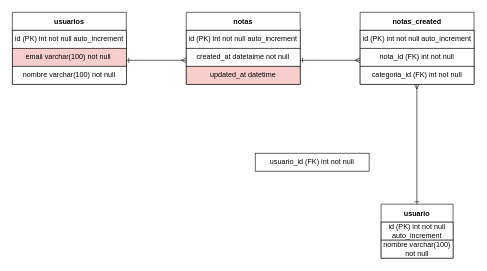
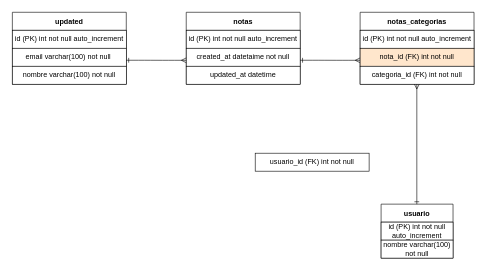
- <mxCell id="2" value="usuarios" style="swimlane;startSize=30;" vertex="1" parent="1"><mxGeometry x="20" y="20" width="190" height="120" as="geometry" /></mxCell>
+ <mxCell id="2" value="updated" style="swimlane;startSize=30;" vertex="1" parent="1"><mxGeometry x="20" y="20" width="190" height="120" as="geometry" /></mxCell>
- <mxCell id="12" value="notas_created" style="swimlane;startSize=30;" vertex="1" parent="1"><mxGeometry x="600" y="20" width="190" height="120" as="geometry" /></mxCell>
+ <mxCell id="12" value="notas_categorias" style="swimlane;startSize=30;" vertex="1" parent="1"><mxGeometry x="600" y="20" width="190" height="120" as="geometry" /></mxCell>
- <mxCell id="4" value="email varchar(100) not null&amp;nbsp;" style="rounded=0;whiteSpace=wrap;html=1;fillColor=#f8cecc;" vertex="1" parent="2"><mxGeometry y="60" width="190" height="30" as="geometry" /></mxCell>
+ <mxCell id="4" value="email varchar(100) not null&amp;nbsp;" style="rounded=0;whiteSpace=wrap;html=1;" vertex="1" parent="2"><mxGeometry y="60" width="190" height="30" as="geometry" /></mxCell>
- <mxCell id="14" value="nota_id (FK) int not null" style="rounded=0;whiteSpace=wrap;html=1;" vertex="1" parent="12"><mxGeometry y="60" width="190" height="30" as="geometry" /></mxCell>
+ <mxCell id="14" value="nota_id (FK) int not null" style="rounded=0;whiteSpace=wrap;html=1;fillColor=#ffe6cc;" vertex="1" parent="12"><mxGeometry y="60" width="190" height="30" as="geometry" /></mxCell>
- <mxCell id="9" value="updated_at datetime" style="rounded=0;whiteSpace=wrap;html=1;fillColor=#f8cecc;" vertex="1" parent="6"><mxGeometry y="90" width="190" height="30" as="geometry" /></mxCell>
+ <mxCell id="9" value="updated_at datetime" style="rounded=0;whiteSpace=wrap;html=1;" vertex="1" parent="6"><mxGeometry y="90" width="190" height="30" as="geometry" /></mxCell>
